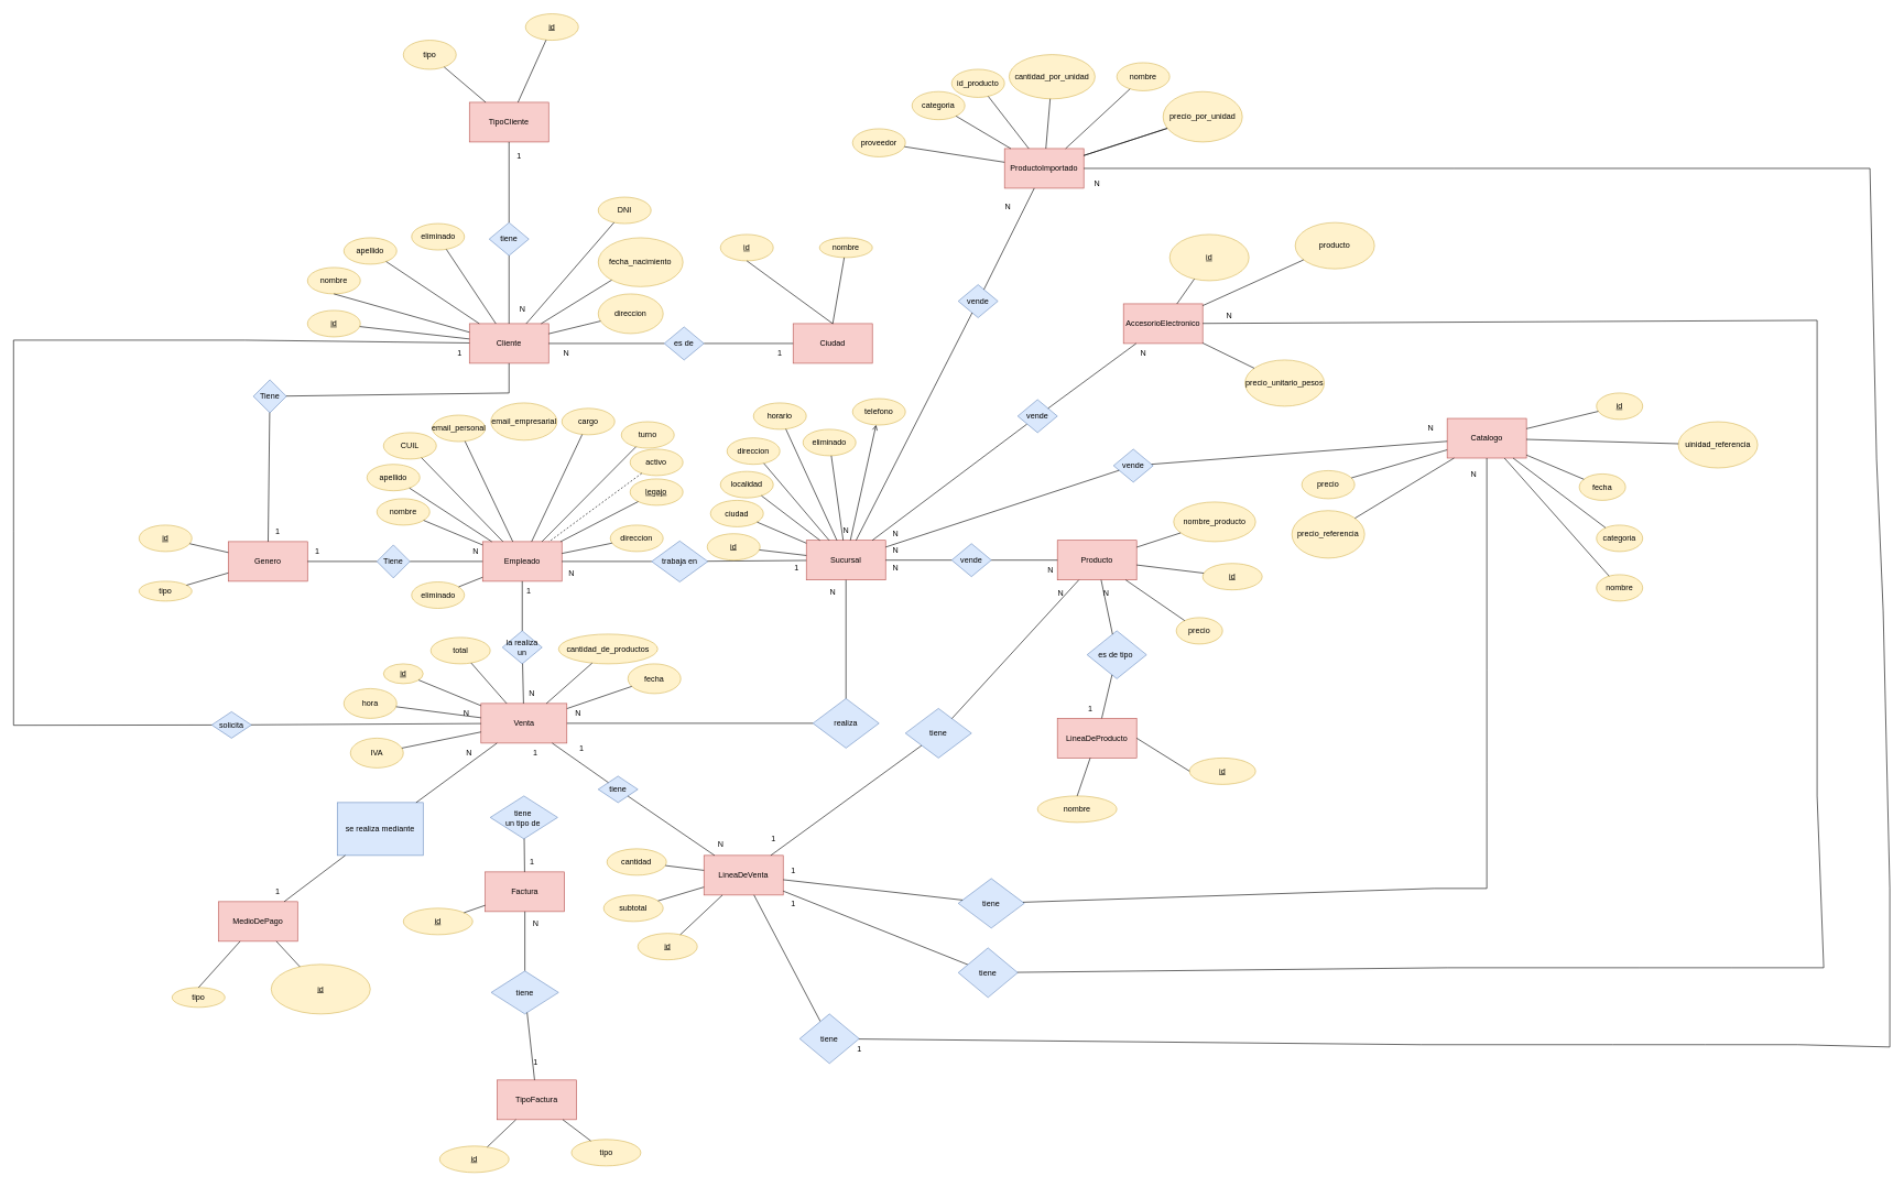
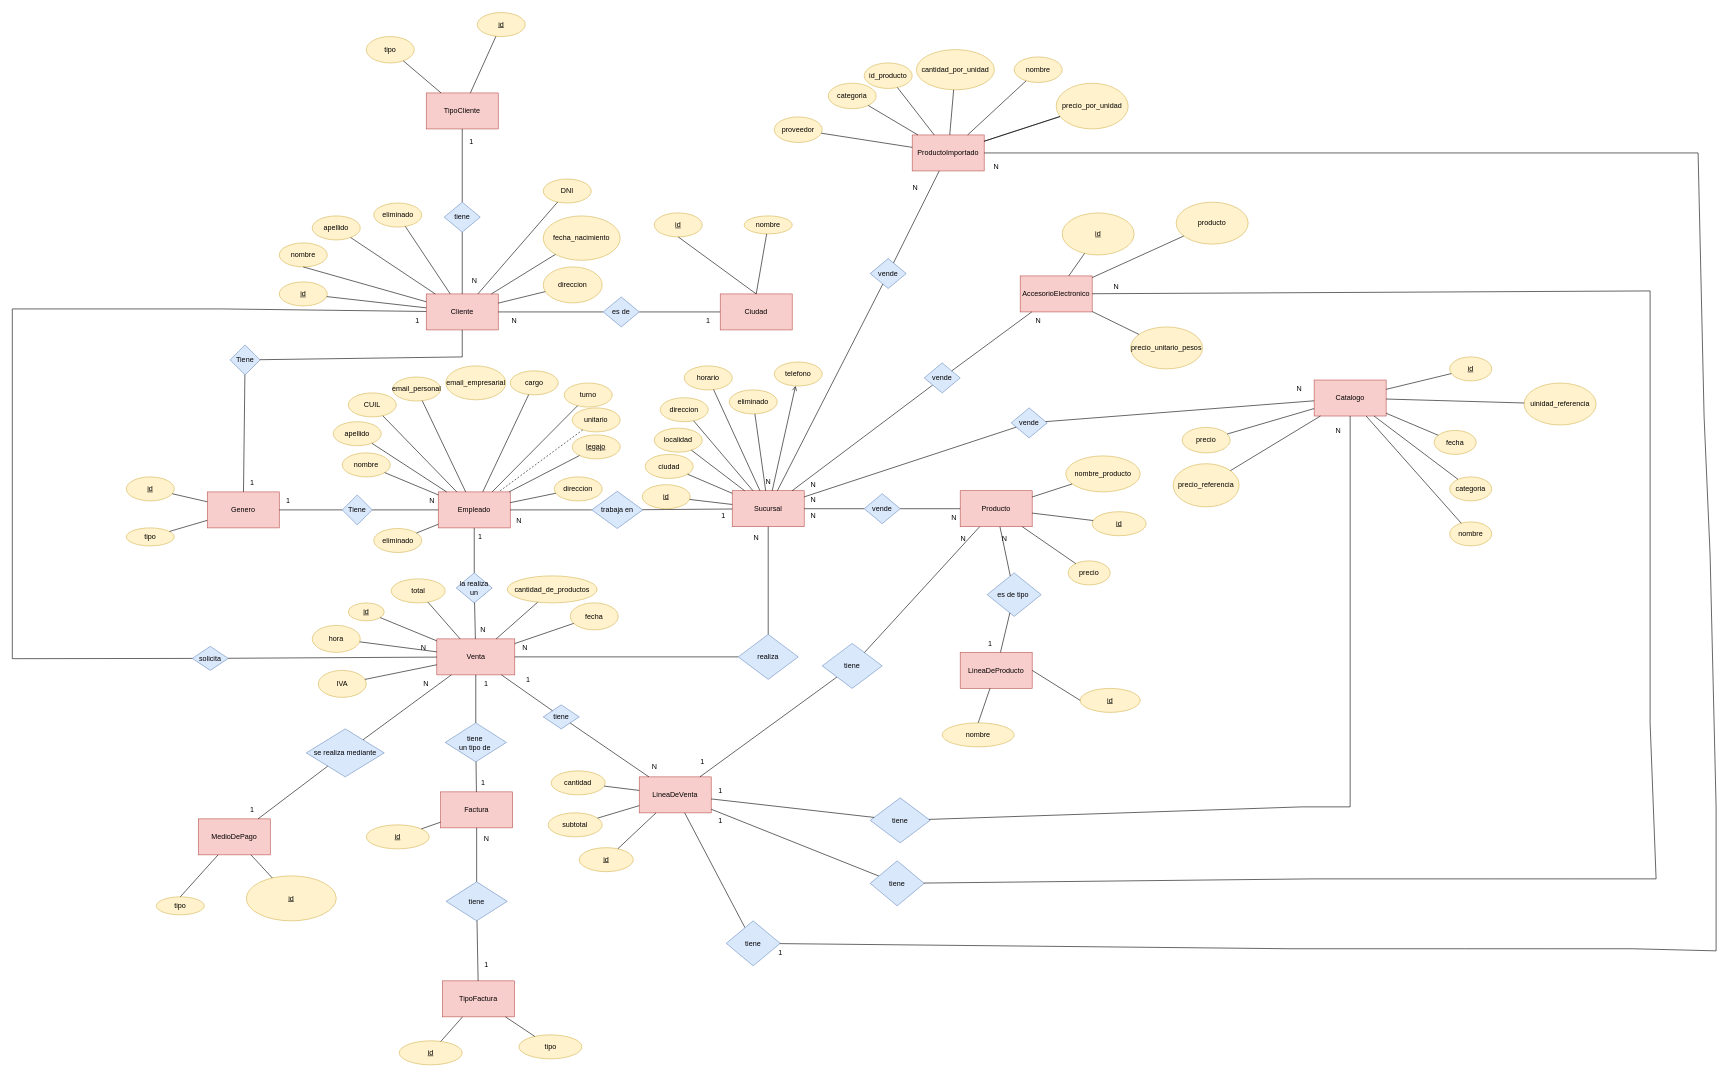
- <mxCell id="114" value="activo" style="ellipse;whiteSpace=wrap;html=1;fillColor=#fff2cc;strokeColor=#d6b656;" parent="1" vertex="1"><mxGeometry x="953.28" y="679" width="80" height="40" as="geometry" /></mxCell>
+ <mxCell id="114" value="unitario" style="ellipse;whiteSpace=wrap;html=1;fillColor=#fff2cc;strokeColor=#d6b656;" parent="1" vertex="1"><mxGeometry x="953.28" y="679" width="80" height="40" as="geometry" /></mxCell>
+ <mxCell id="61" value="" style="endArrow=none;html=1;rounded=0;" parent="1" source="60" target="32" edge="1"><mxGeometry width="50" height="50" relative="1" as="geometry"><mxPoint x="860" y="1179" as="sourcePoint" /><mxPoint x="910" y="1129" as="targetPoint" /></mxGeometry></mxCell>
- <mxCell id="63" value="se realiza mediante" style="whiteSpace=wrap;html=1;fillColor=#dae8fc;strokeColor=#6c8ebf;rounded=0;" parent="1" vertex="1"><mxGeometry x="510" y="1214" width="130" height="80" as="geometry" /></mxCell>
+ <mxCell id="63" value="se realiza mediante" style="rhombus;whiteSpace=wrap;html=1;fillColor=#dae8fc;strokeColor=#6c8ebf;" parent="1" vertex="1"><mxGeometry x="510" y="1214" width="130" height="80" as="geometry" /></mxCell>
- <mxCell id="144" value="TipoFactura" style="rounded=0;whiteSpace=wrap;html=1;fillColor=#f8cecc;strokeColor=#b85450;" parent="1" vertex="1"><mxGeometry x="752" y="1634" width="120" height="60" as="geometry" /></mxCell>
+ <mxCell id="144" value="TipoFactura" style="rounded=0;whiteSpace=wrap;html=1;fillColor=#f8cecc;strokeColor=#b85450;" parent="1" vertex="1"><mxGeometry x="737" y="1634" width="120" height="60" as="geometry" /></mxCell>
